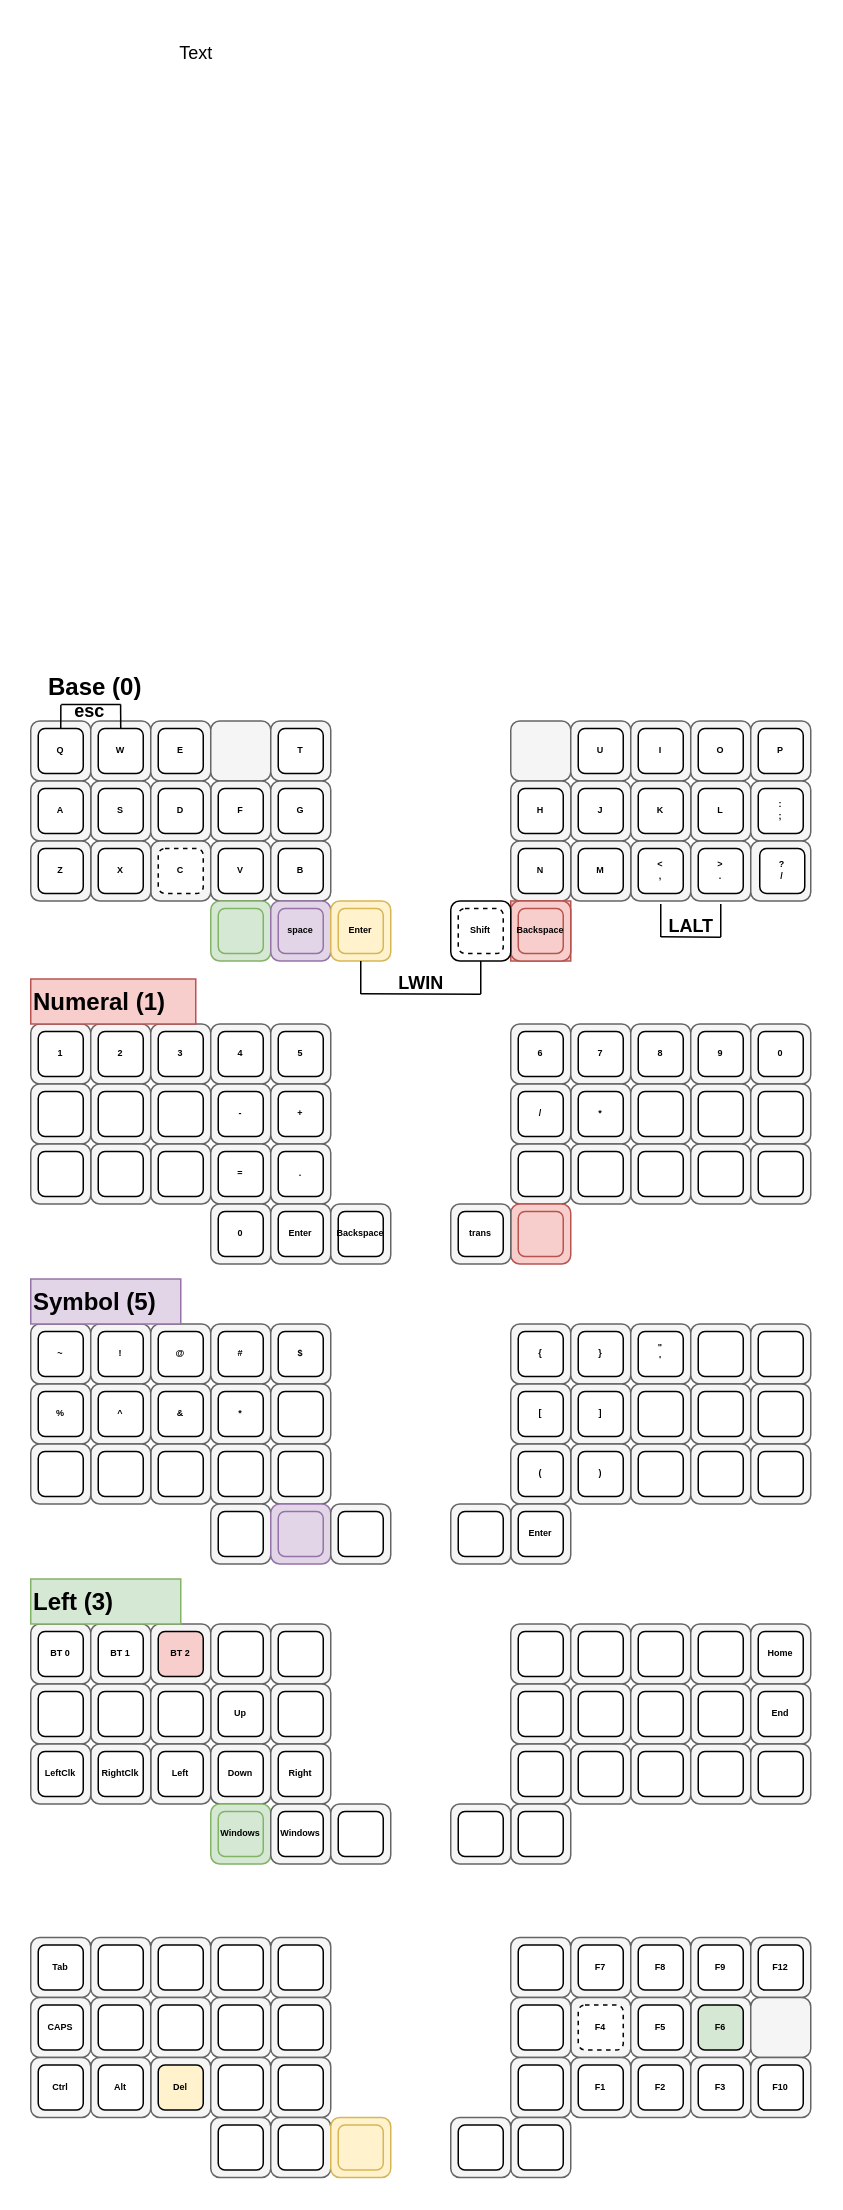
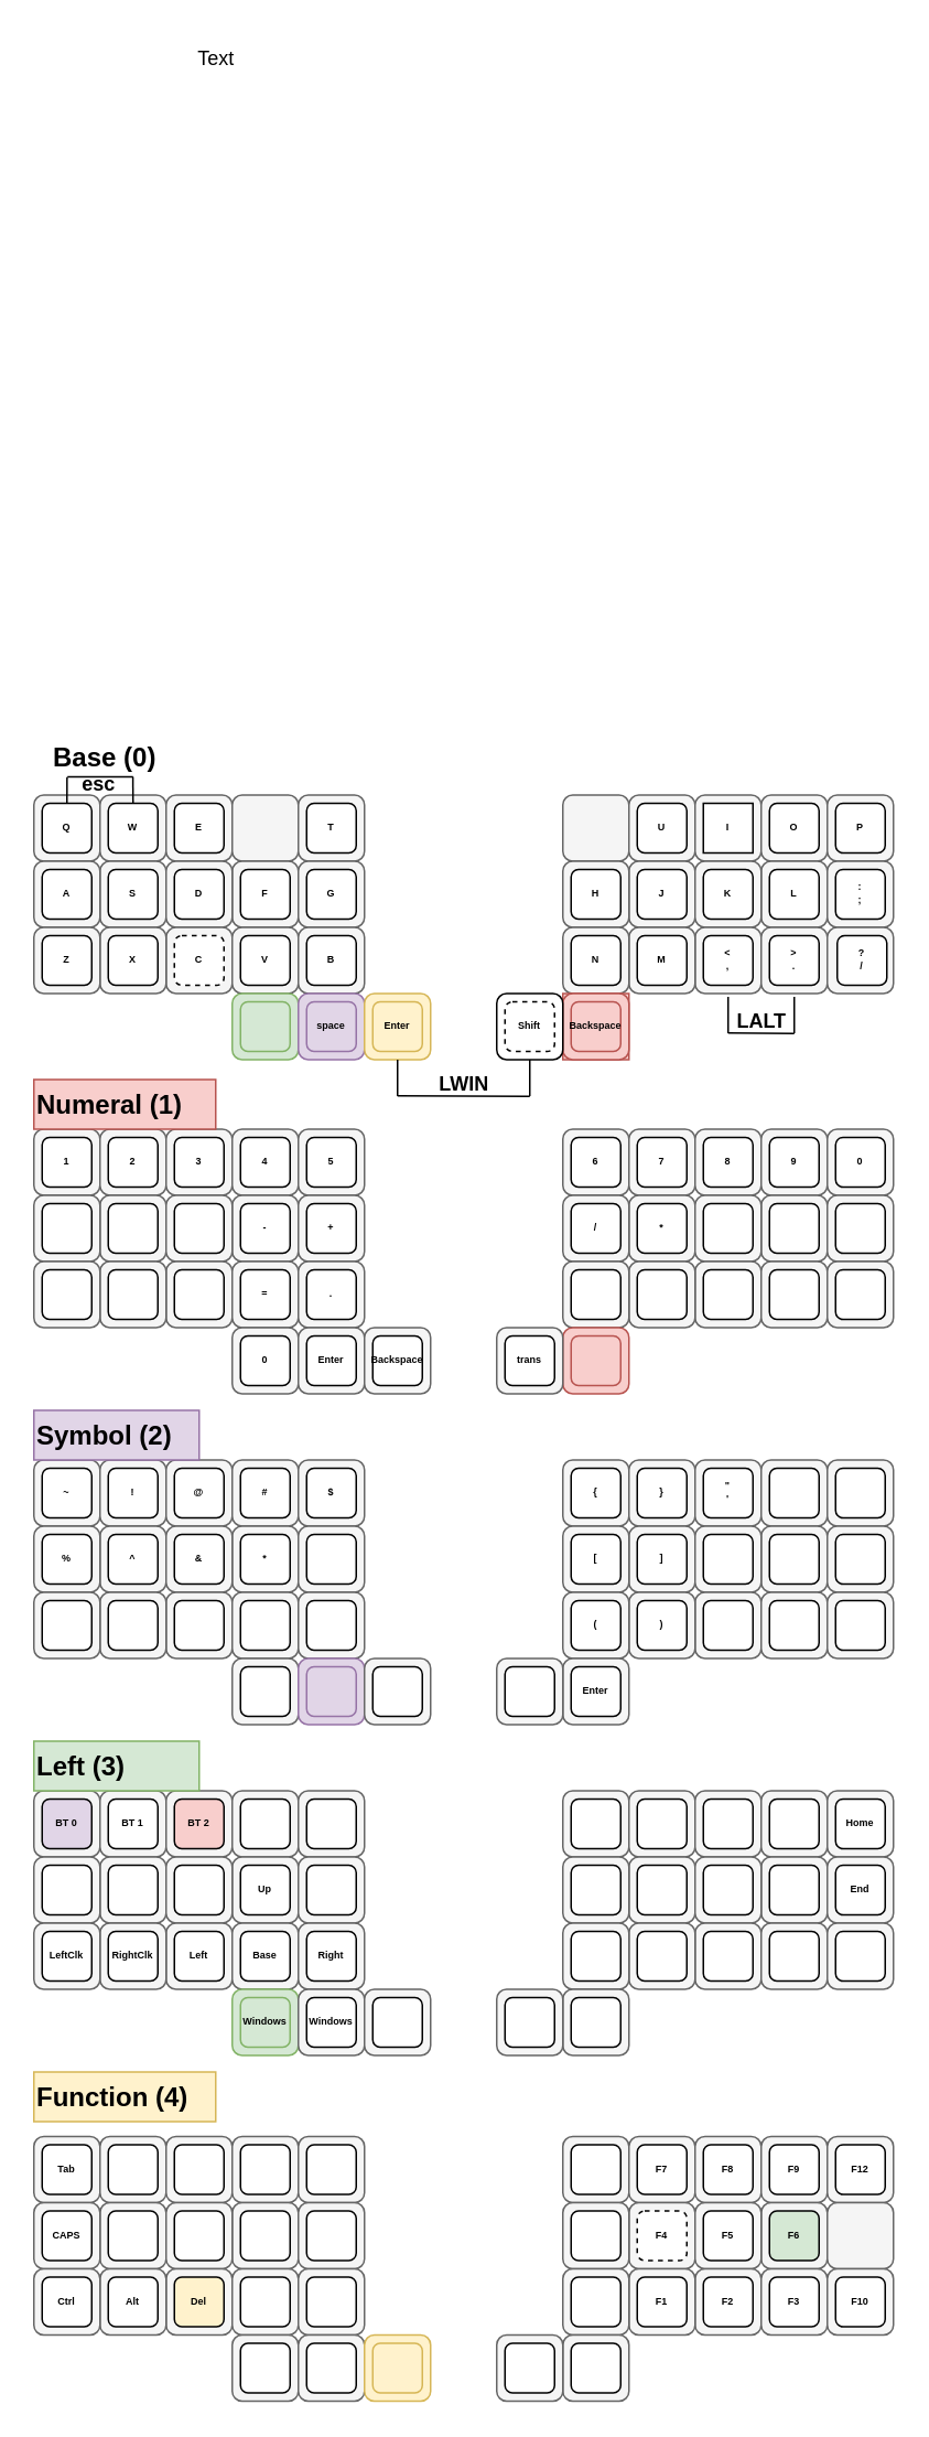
- <mxCell id="276" value="I" style="whiteSpace=wrap;html=1;aspect=fixed;rounded=1;shadow=0;fontSize=6;fontStyle=1" parent="274" vertex="1"><mxGeometry x="5" y="5" width="30" height="30" as="geometry" /></mxCell>
+ <mxCell id="276" value="I" style="whiteSpace=wrap;html=1;aspect=fixed;shadow=0;fontSize=6;fontStyle=1;rounded=0;" parent="274" vertex="1"><mxGeometry x="5" y="5" width="30" height="30" as="geometry" /></mxCell>
- <mxCell id="426" value="Symbol (5)" style="text;html=1;align=left;verticalAlign=middle;resizable=0;points=[];autosize=1;strokeColor=#9673a6;fillColor=#e1d5e7;fontStyle=1;fontSize=16;" parent="1" vertex="1"><mxGeometry x="20" y="852" width="100" height="30" as="geometry" /></mxCell>
+ <mxCell id="426" value="Symbol (2)" style="text;html=1;align=left;verticalAlign=middle;resizable=0;points=[];autosize=1;strokeColor=#9673a6;fillColor=#e1d5e7;fontStyle=1;fontSize=16;" parent="1" vertex="1"><mxGeometry x="20" y="852" width="100" height="30" as="geometry" /></mxCell>
- <mxCell id="431" value="BT 0" style="whiteSpace=wrap;html=1;aspect=fixed;rounded=1;shadow=0;fontSize=6;fontStyle=1" parent="429" vertex="1"><mxGeometry x="5" y="5" width="30" height="30" as="geometry" /></mxCell>
+ <mxCell id="431" value="BT 0" style="whiteSpace=wrap;html=1;aspect=fixed;rounded=1;shadow=0;fontSize=6;fontStyle=1;fillColor=#e1d5e7;" parent="429" vertex="1"><mxGeometry x="5" y="5" width="30" height="30" as="geometry" /></mxCell>
- <mxCell id="464" value="Down" style="whiteSpace=wrap;html=1;aspect=fixed;rounded=1;shadow=0;fontSize=6;fontStyle=1" parent="462" vertex="1"><mxGeometry x="5" y="5" width="30" height="30" as="geometry" /></mxCell>
+ <mxCell id="464" value="Base" style="whiteSpace=wrap;html=1;aspect=fixed;rounded=1;shadow=0;fontSize=6;fontStyle=1" parent="462" vertex="1"><mxGeometry x="5" y="5" width="30" height="30" as="geometry" /></mxCell>
+ <mxCell id="427" value="Function (4)" style="text;html=1;align=left;verticalAlign=middle;resizable=0;points=[];autosize=1;strokeColor=#d6b656;fillColor=#fff2cc;fontStyle=1;fontSize=16;" parent="1" vertex="1"><mxGeometry x="20" y="1252" width="110" height="30" as="geometry" /></mxCell>
